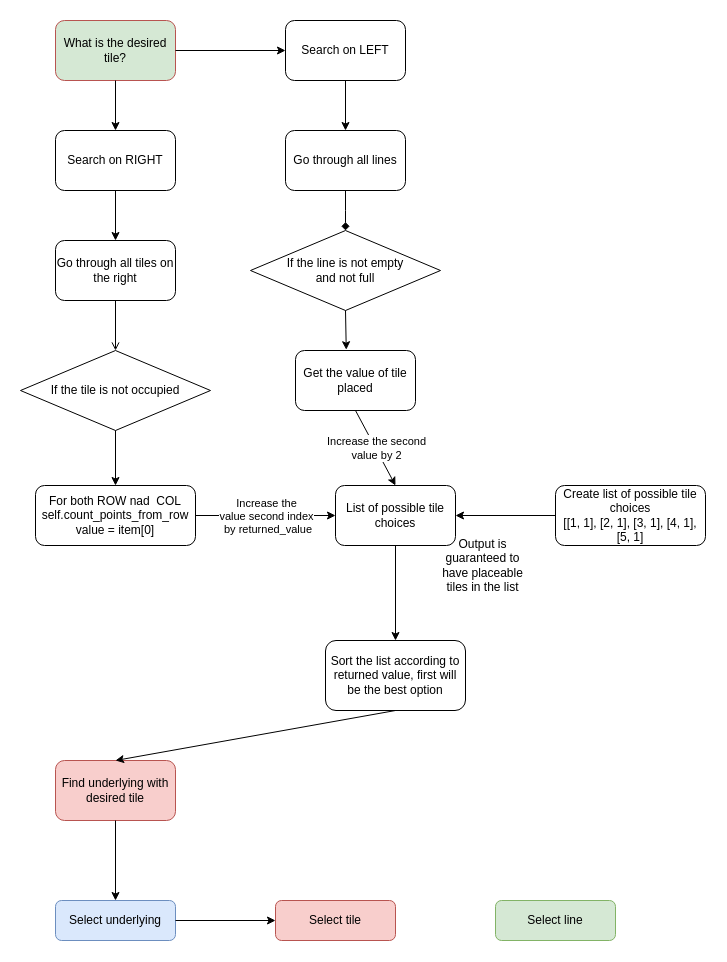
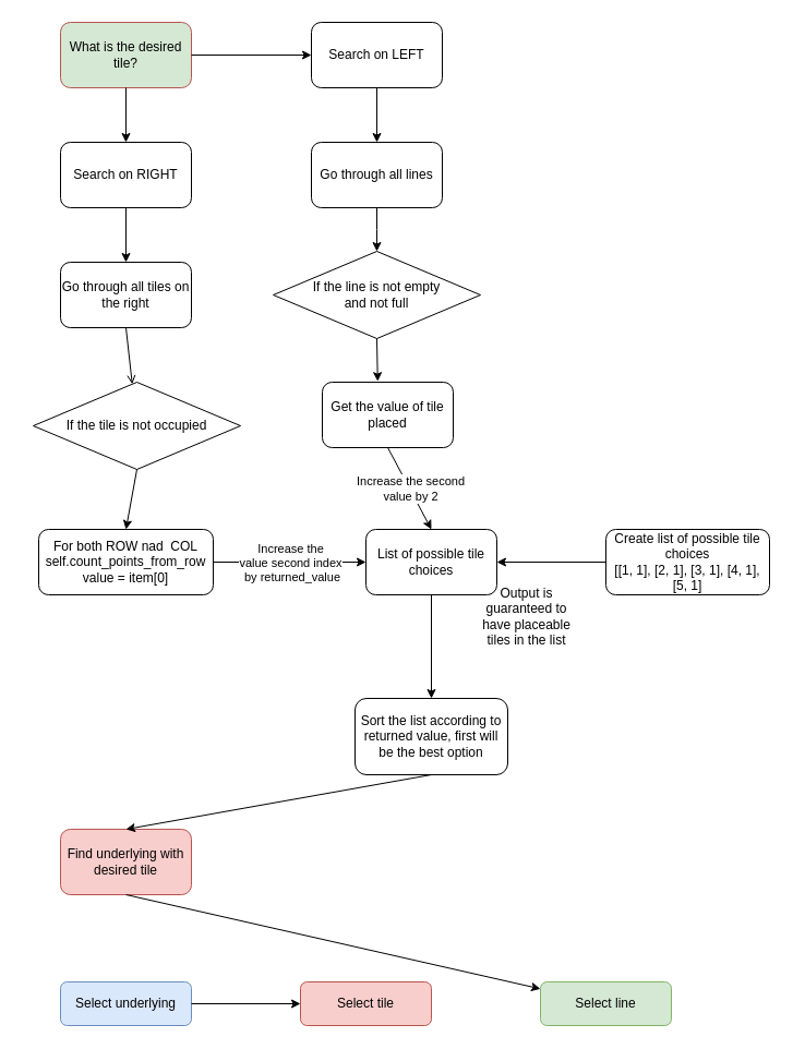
- <mxCell id="28" value="" style="endArrow=diamond;html=1;rounded=0;entryX=0.5;entryY=0;entryDx=0;entryDy=0;exitX=0.5;exitY=1;exitDx=0;exitDy=0;" edge="1" parent="1" source="24" target="25"><mxGeometry width="50" height="50" relative="1" as="geometry"><mxPoint x="345" y="200" as="sourcePoint" /><mxPoint x="355" y="150" as="targetPoint" /><Array as="points"><mxPoint x="345" y="210" /></Array></mxGeometry></mxCell>
+ <mxCell id="28" value="" style="endArrow=classic;html=1;rounded=0;entryX=0.5;entryY=0;entryDx=0;entryDy=0;exitX=0.5;exitY=1;exitDx=0;exitDy=0;" edge="1" parent="1" source="24" target="25"><mxGeometry width="50" height="50" relative="1" as="geometry"><mxPoint x="345" y="200" as="sourcePoint" /><mxPoint x="355" y="150" as="targetPoint" /><Array as="points"><mxPoint x="345" y="210" /></Array></mxGeometry></mxCell>
- <mxCell id="11" value="If the tile is not occupied" style="rhombus;whiteSpace=wrap;html=1;" vertex="1" parent="1"><mxGeometry x="20" y="350" width="190" height="80" as="geometry" /></mxCell>
+ <mxCell id="11" value="If the tile is not occupied" style="rhombus;whiteSpace=wrap;html=1;" vertex="1" parent="1"><mxGeometry x="30" y="350" width="190" height="80" as="geometry" /></mxCell>
- <mxCell id="6" value="" style="endArrow=classic;html=1;rounded=0;exitX=0.5;exitY=1;exitDx=0;exitDy=0;entryX=0.5;entryY=0;entryDx=0;entryDy=0;" edge="1" parent="1" source="5" target="2"><mxGeometry width="50" height="50" relative="1" as="geometry"><mxPoint x="305" y="810" as="sourcePoint" /><mxPoint x="355" y="760" as="targetPoint" /></mxGeometry></mxCell>
+ <mxCell id="6" value="" style="endArrow=classic;html=1;rounded=0;exitX=0.5;exitY=1;exitDx=0;exitDy=0;" edge="1" parent="1" source="5" target="4"><mxGeometry width="50" height="50" relative="1" as="geometry"><mxPoint x="305" y="810" as="sourcePoint" /><mxPoint x="355" y="760" as="targetPoint" /></mxGeometry></mxCell>
